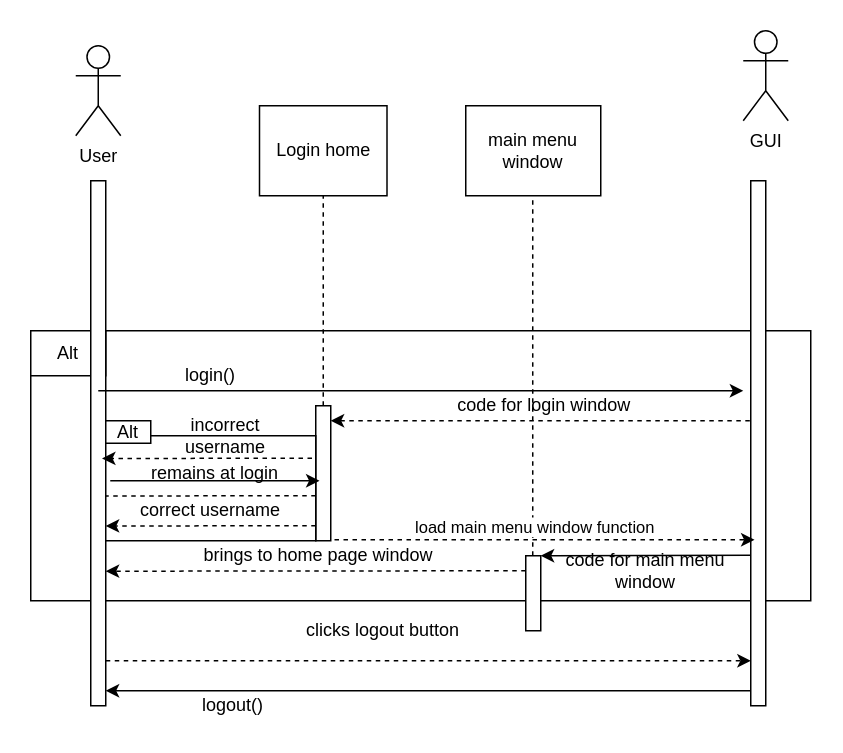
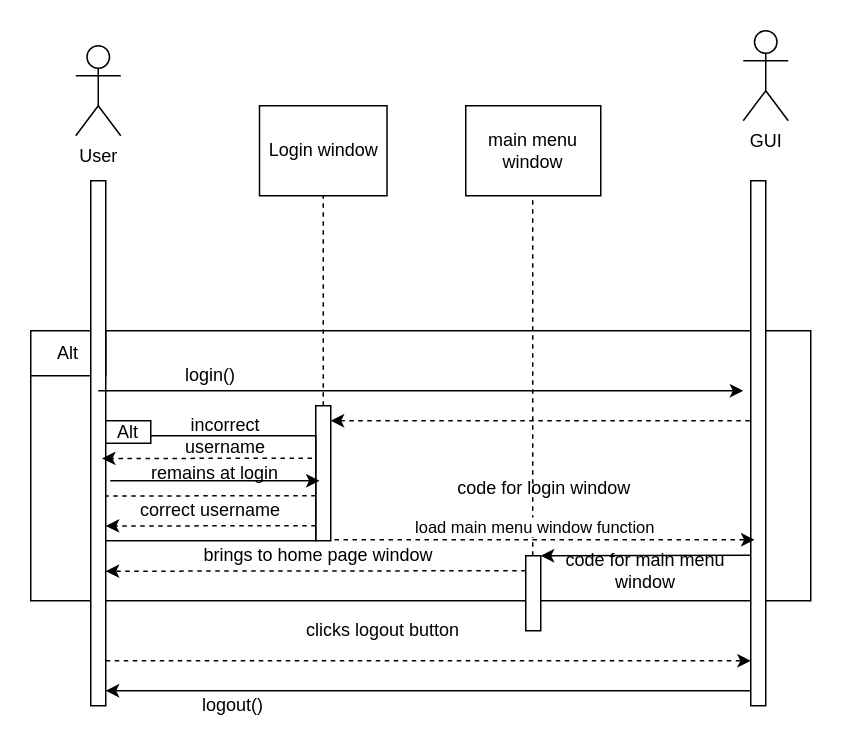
- <mxCell id="28" value="Login home" style="rounded=0;whiteSpace=wrap;html=1;" vertex="1" parent="1"><mxGeometry x="172.5" y="70" width="85" height="60" as="geometry" /></mxCell>
+ <mxCell id="28" value="Login window" style="rounded=0;whiteSpace=wrap;html=1;" vertex="1" parent="1"><mxGeometry x="172.5" y="70" width="85" height="60" as="geometry" /></mxCell>
- <mxCell id="9" value="code for login window" style="text;html=1;strokeColor=none;fillColor=none;align=center;verticalAlign=middle;whiteSpace=wrap;rounded=0;" parent="1" vertex="1"><mxGeometry x="295" y="260" width="135" height="20" as="geometry" /></mxCell>
+ <mxCell id="9" value="code for login window" style="text;html=1;strokeColor=none;fillColor=none;align=center;verticalAlign=middle;whiteSpace=wrap;rounded=0;" parent="1" vertex="1"><mxGeometry x="295" y="315" width="135" height="20" as="geometry" /></mxCell>
